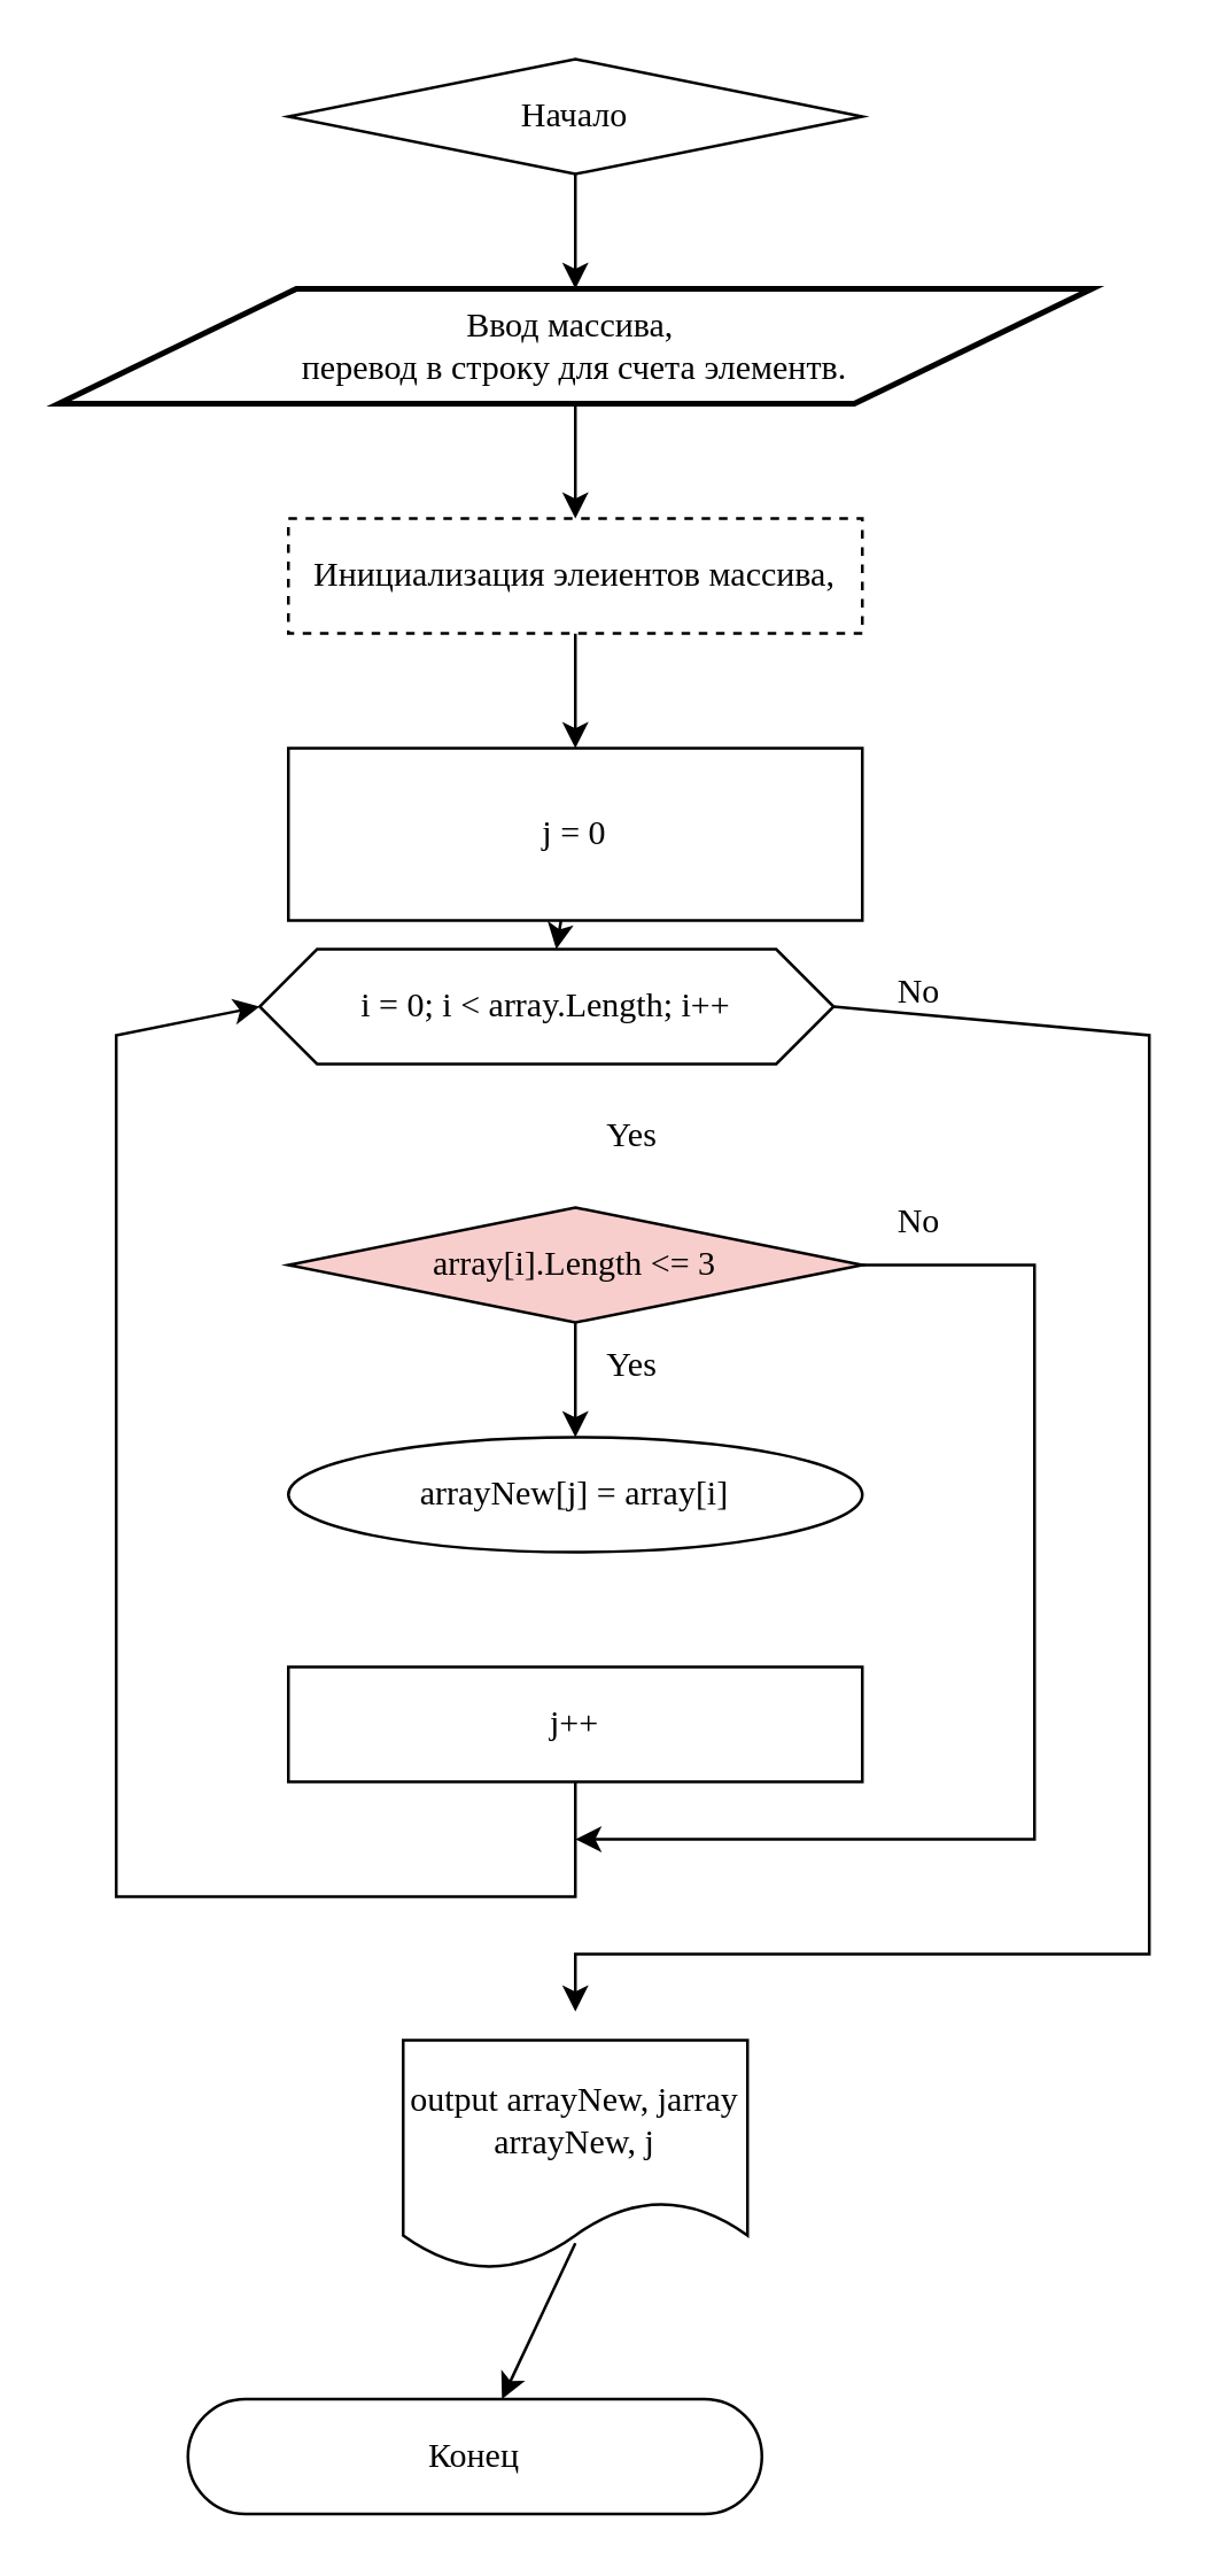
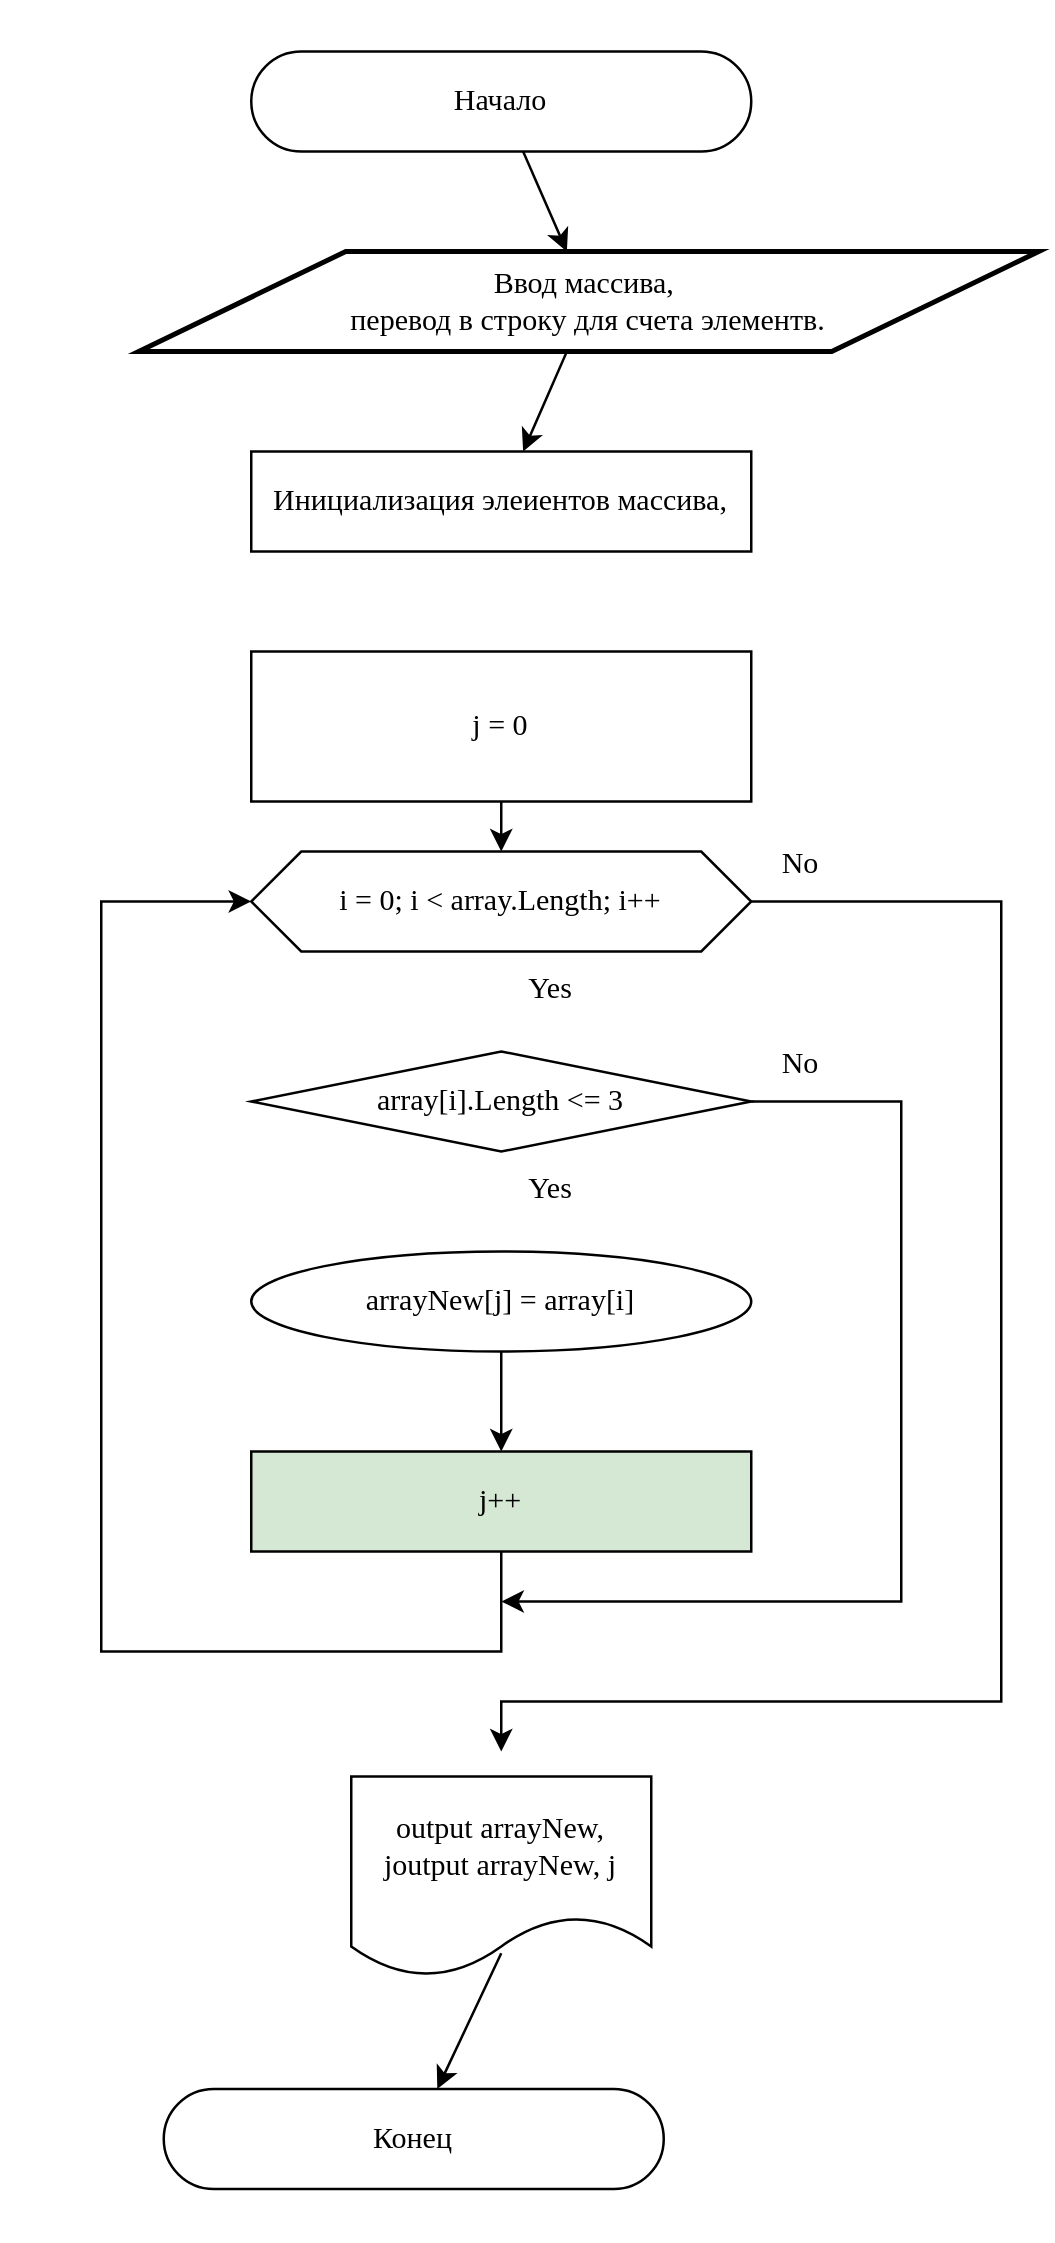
- <mxCell id="3" value="&lt;font face=&quot;Verdana&quot; style=&quot;font-size: 12px;&quot;&gt;Начало&lt;br&gt;&lt;/font&gt;" style="rhombus;whiteSpace=wrap;html=1;arcSize=50;" parent="1" vertex="1"><mxGeometry x="100" y="20" width="200" height="40" as="geometry" /></mxCell>
+ <mxCell id="3" value="&lt;font face=&quot;Verdana&quot; style=&quot;font-size: 12px;&quot;&gt;Начало&lt;br&gt;&lt;/font&gt;" style="rounded=1;whiteSpace=wrap;html=1;arcSize=50;" parent="1" vertex="1"><mxGeometry x="100" y="20" width="200" height="40" as="geometry" /></mxCell>
- <mxCell id="21" value="Ввод массива,&amp;nbsp;&lt;br&gt;перевод в строку для счета элементв." style="shape=parallelogram;html=1;strokeWidth=2;perimeter=parallelogramPerimeter;whiteSpace=wrap;rounded=1;arcSize=0;size=0.23;fontFamily=Verdana;fontSize=12;fontColor=default;" parent="1" vertex="1"><mxGeometry x="20" y="100" width="360" height="40" as="geometry" /></mxCell>
+ <mxCell id="21" value="Ввод массива,&amp;nbsp;&lt;br&gt;перевод в строку для счета элементв." style="shape=parallelogram;html=1;strokeWidth=2;perimeter=parallelogramPerimeter;whiteSpace=wrap;rounded=1;arcSize=0;size=0.23;fontFamily=Verdana;fontSize=12;fontColor=default;" parent="1" vertex="1"><mxGeometry x="55" y="100" width="360" height="40" as="geometry" /></mxCell>
- <mxCell id="5" value="Инициализация элеиентов массива," style="rounded=0;whiteSpace=wrap;html=1;strokeWidth=1;fontFamily=Verdana;fontSize=12;dashed=1;" parent="1" vertex="1"><mxGeometry x="100" y="180" width="200" height="40" as="geometry" /></mxCell>
+ <mxCell id="5" value="Инициализация элеиентов массива," style="rounded=0;whiteSpace=wrap;html=1;strokeWidth=1;fontFamily=Verdana;fontSize=12;" parent="1" vertex="1"><mxGeometry x="100" y="180" width="200" height="40" as="geometry" /></mxCell>
- <mxCell id="4" value="" style="edgeStyle=none;html=1;fontFamily=Verdana;fontSize=12;" parent="1" source="5" target="7" edge="1"><mxGeometry relative="1" as="geometry" /></mxCell>
- <mxCell id="9" value="i = 0; i &amp;lt; array.Length; i++" style="shape=hexagon;perimeter=hexagonPerimeter2;whiteSpace=wrap;html=1;fixedSize=1;strokeWidth=1;fontFamily=Verdana;fontSize=12;" parent="1" vertex="1"><mxGeometry x="90" y="330" width="200" height="40" as="geometry" /></mxCell>
+ <mxCell id="9" value="i = 0; i &amp;lt; array.Length; i++" style="shape=hexagon;perimeter=hexagonPerimeter2;whiteSpace=wrap;html=1;fixedSize=1;strokeWidth=1;fontFamily=Verdana;fontSize=12;" parent="1" vertex="1"><mxGeometry x="100" y="340" width="200" height="40" as="geometry" /></mxCell>
- <mxCell id="12" value="array[i].Length &amp;lt;= 3" style="rhombus;whiteSpace=wrap;html=1;strokeWidth=1;fontFamily=Verdana;fontSize=12;fillColor=#f8cecc;" parent="1" vertex="1"><mxGeometry x="100" y="420" width="200" height="40" as="geometry" /></mxCell>
+ <mxCell id="12" value="array[i].Length &amp;lt;= 3" style="rhombus;whiteSpace=wrap;html=1;strokeWidth=1;fontFamily=Verdana;fontSize=12;" parent="1" vertex="1"><mxGeometry x="100" y="420" width="200" height="40" as="geometry" /></mxCell>
- <mxCell id="10" value="" style="edgeStyle=none;html=1;fontFamily=Verdana;fontSize=12;" parent="1" source="12" target="15" edge="1"><mxGeometry relative="1" as="geometry" /></mxCell>
+ <mxCell id="14" value="" style="edgeStyle=none;html=1;fontFamily=Verdana;fontSize=12;" parent="1" source="15" target="18" edge="1"><mxGeometry relative="1" as="geometry" /></mxCell>
- <mxCell id="18" value="j++" style="rounded=0;whiteSpace=wrap;html=1;strokeWidth=1;fontFamily=Verdana;fontSize=12;" parent="1" vertex="1"><mxGeometry x="100" y="580" width="200" height="40" as="geometry" /></mxCell>
+ <mxCell id="18" value="j++" style="rounded=0;whiteSpace=wrap;html=1;strokeWidth=1;fontFamily=Verdana;fontSize=12;fillColor=#d5e8d4;" parent="1" vertex="1"><mxGeometry x="100" y="580" width="200" height="40" as="geometry" /></mxCell>
- <mxCell id="25" value="&lt;span style=&quot;font-family: Verdana;&quot;&gt;output arrayNew, j&lt;/span&gt;&lt;span style=&quot;font-family: Verdana;&quot;&gt;array arrayNew, j&lt;/span&gt;" style="shape=document;whiteSpace=wrap;html=1;boundedLbl=1;" vertex="1" parent="1"><mxGeometry x="140" y="710" width="120" height="80" as="geometry" /></mxCell>
+ <mxCell id="25" value="&lt;span style=&quot;font-family: Verdana;&quot;&gt;output arrayNew, j&lt;/span&gt;&lt;span style=&quot;font-family: Verdana;&quot;&gt;output arrayNew, j&lt;/span&gt;" style="shape=document;whiteSpace=wrap;html=1;boundedLbl=1;" vertex="1" parent="1"><mxGeometry x="140" y="710" width="120" height="80" as="geometry" /></mxCell>
